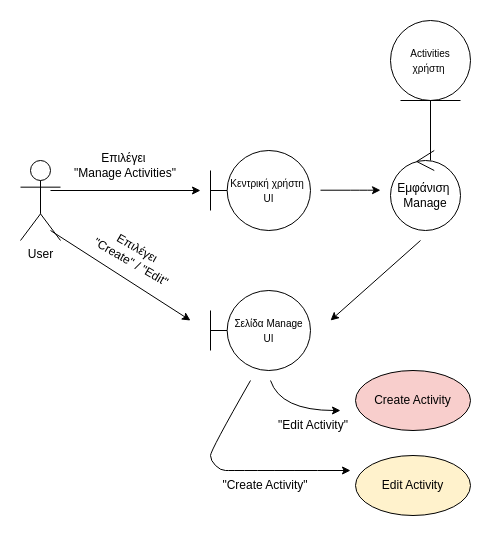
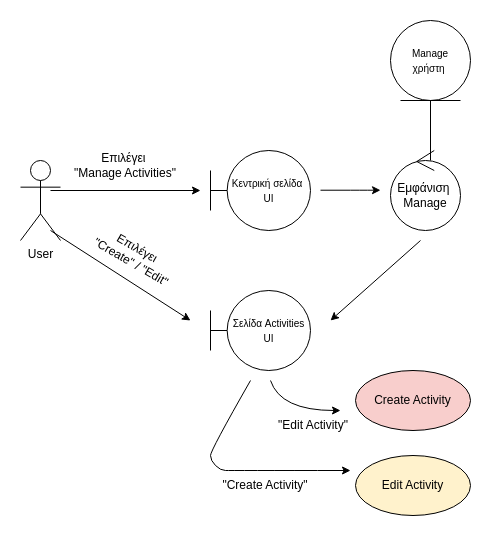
- <mxCell id="5" value="&lt;div&gt;&lt;font style=&quot;font-size: 10px;&quot;&gt;Activities&lt;/font&gt;&lt;/div&gt;&lt;div&gt;&lt;font style=&quot;font-size: 10px;&quot;&gt;χρήστη&amp;nbsp;&lt;/font&gt;&lt;/div&gt;" style="ellipse;shape=umlEntity;whiteSpace=wrap;html=1;rounded=1;" parent="1" vertex="1"><mxGeometry x="390" y="20" width="80" height="80" as="geometry" /></mxCell>
+ <mxCell id="5" value="&lt;div&gt;&lt;font style=&quot;font-size: 10px;&quot;&gt;Manage&lt;/font&gt;&lt;/div&gt;&lt;div&gt;&lt;font style=&quot;font-size: 10px;&quot;&gt;χρήστη&amp;nbsp;&lt;/font&gt;&lt;/div&gt;" style="ellipse;shape=umlEntity;whiteSpace=wrap;html=1;rounded=1;" parent="1" vertex="1"><mxGeometry x="390" y="20" width="80" height="80" as="geometry" /></mxCell>
- <mxCell id="2" value="&lt;div&gt;&lt;font style=&quot;font-size: 10px;&quot;&gt;Κεντρική χρήστη&amp;nbsp;&lt;/font&gt;&lt;/div&gt;&lt;div&gt;&lt;span style=&quot;font-size: 10px; background-color: transparent; color: light-dark(rgb(0, 0, 0), rgb(255, 255, 255));&quot;&gt;UI&lt;/span&gt;&lt;/div&gt;" style="shape=umlBoundary;whiteSpace=wrap;html=1;rounded=1;" parent="1" vertex="1"><mxGeometry x="210" y="150" width="100" height="80" as="geometry" /></mxCell>
+ <mxCell id="2" value="&lt;div&gt;&lt;font style=&quot;font-size: 10px;&quot;&gt;Κεντρική σελίδα&amp;nbsp;&lt;/font&gt;&lt;/div&gt;&lt;div&gt;&lt;span style=&quot;font-size: 10px; background-color: transparent; color: light-dark(rgb(0, 0, 0), rgb(255, 255, 255));&quot;&gt;UI&lt;/span&gt;&lt;/div&gt;" style="shape=umlBoundary;whiteSpace=wrap;html=1;rounded=1;" parent="1" vertex="1"><mxGeometry x="210" y="150" width="100" height="80" as="geometry" /></mxCell>
- <mxCell id="6" value="&lt;div&gt;&lt;font style=&quot;font-size: 10px;&quot;&gt;Σελίδα Manage&lt;/font&gt;&lt;/div&gt;&lt;div&gt;&lt;font style=&quot;font-size: 10px;&quot;&gt;UI&lt;/font&gt;&lt;/div&gt;" style="shape=umlBoundary;whiteSpace=wrap;html=1;rounded=1;" parent="1" vertex="1"><mxGeometry x="210" y="290" width="100" height="80" as="geometry" /></mxCell>
+ <mxCell id="6" value="&lt;div&gt;&lt;font style=&quot;font-size: 10px;&quot;&gt;Σελίδα Activities&lt;/font&gt;&lt;/div&gt;&lt;div&gt;&lt;font style=&quot;font-size: 10px;&quot;&gt;UI&lt;/font&gt;&lt;/div&gt;" style="shape=umlBoundary;whiteSpace=wrap;html=1;rounded=1;" parent="1" vertex="1"><mxGeometry x="210" y="290" width="100" height="80" as="geometry" /></mxCell>
